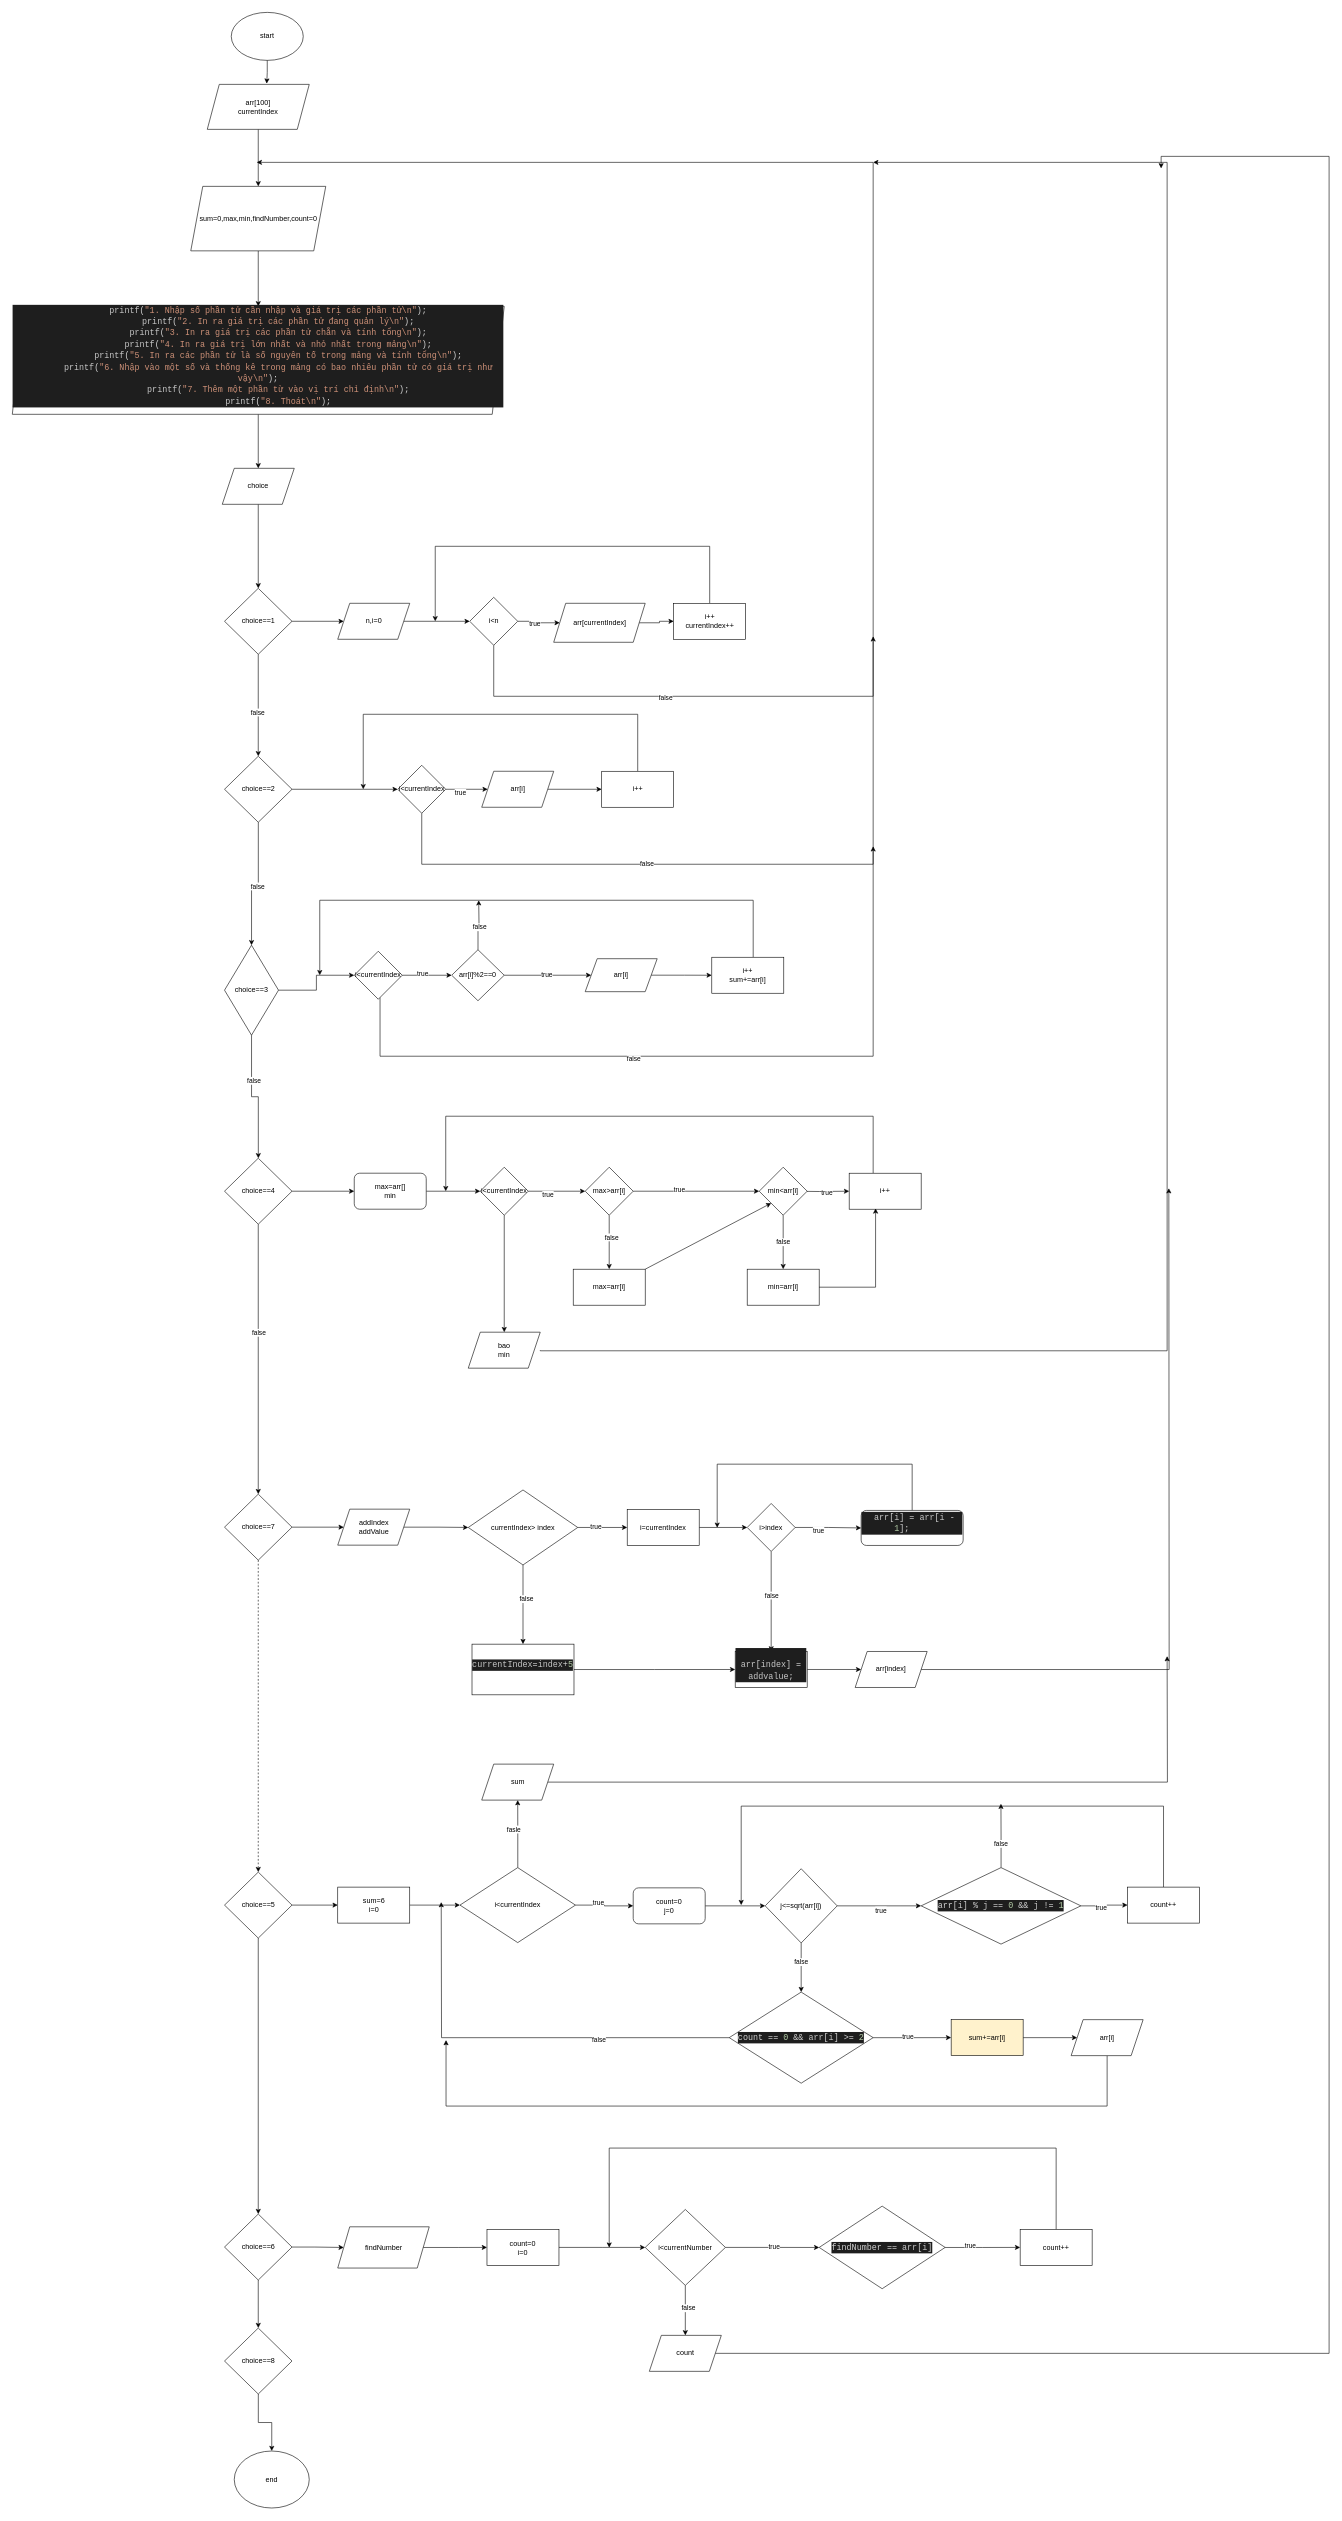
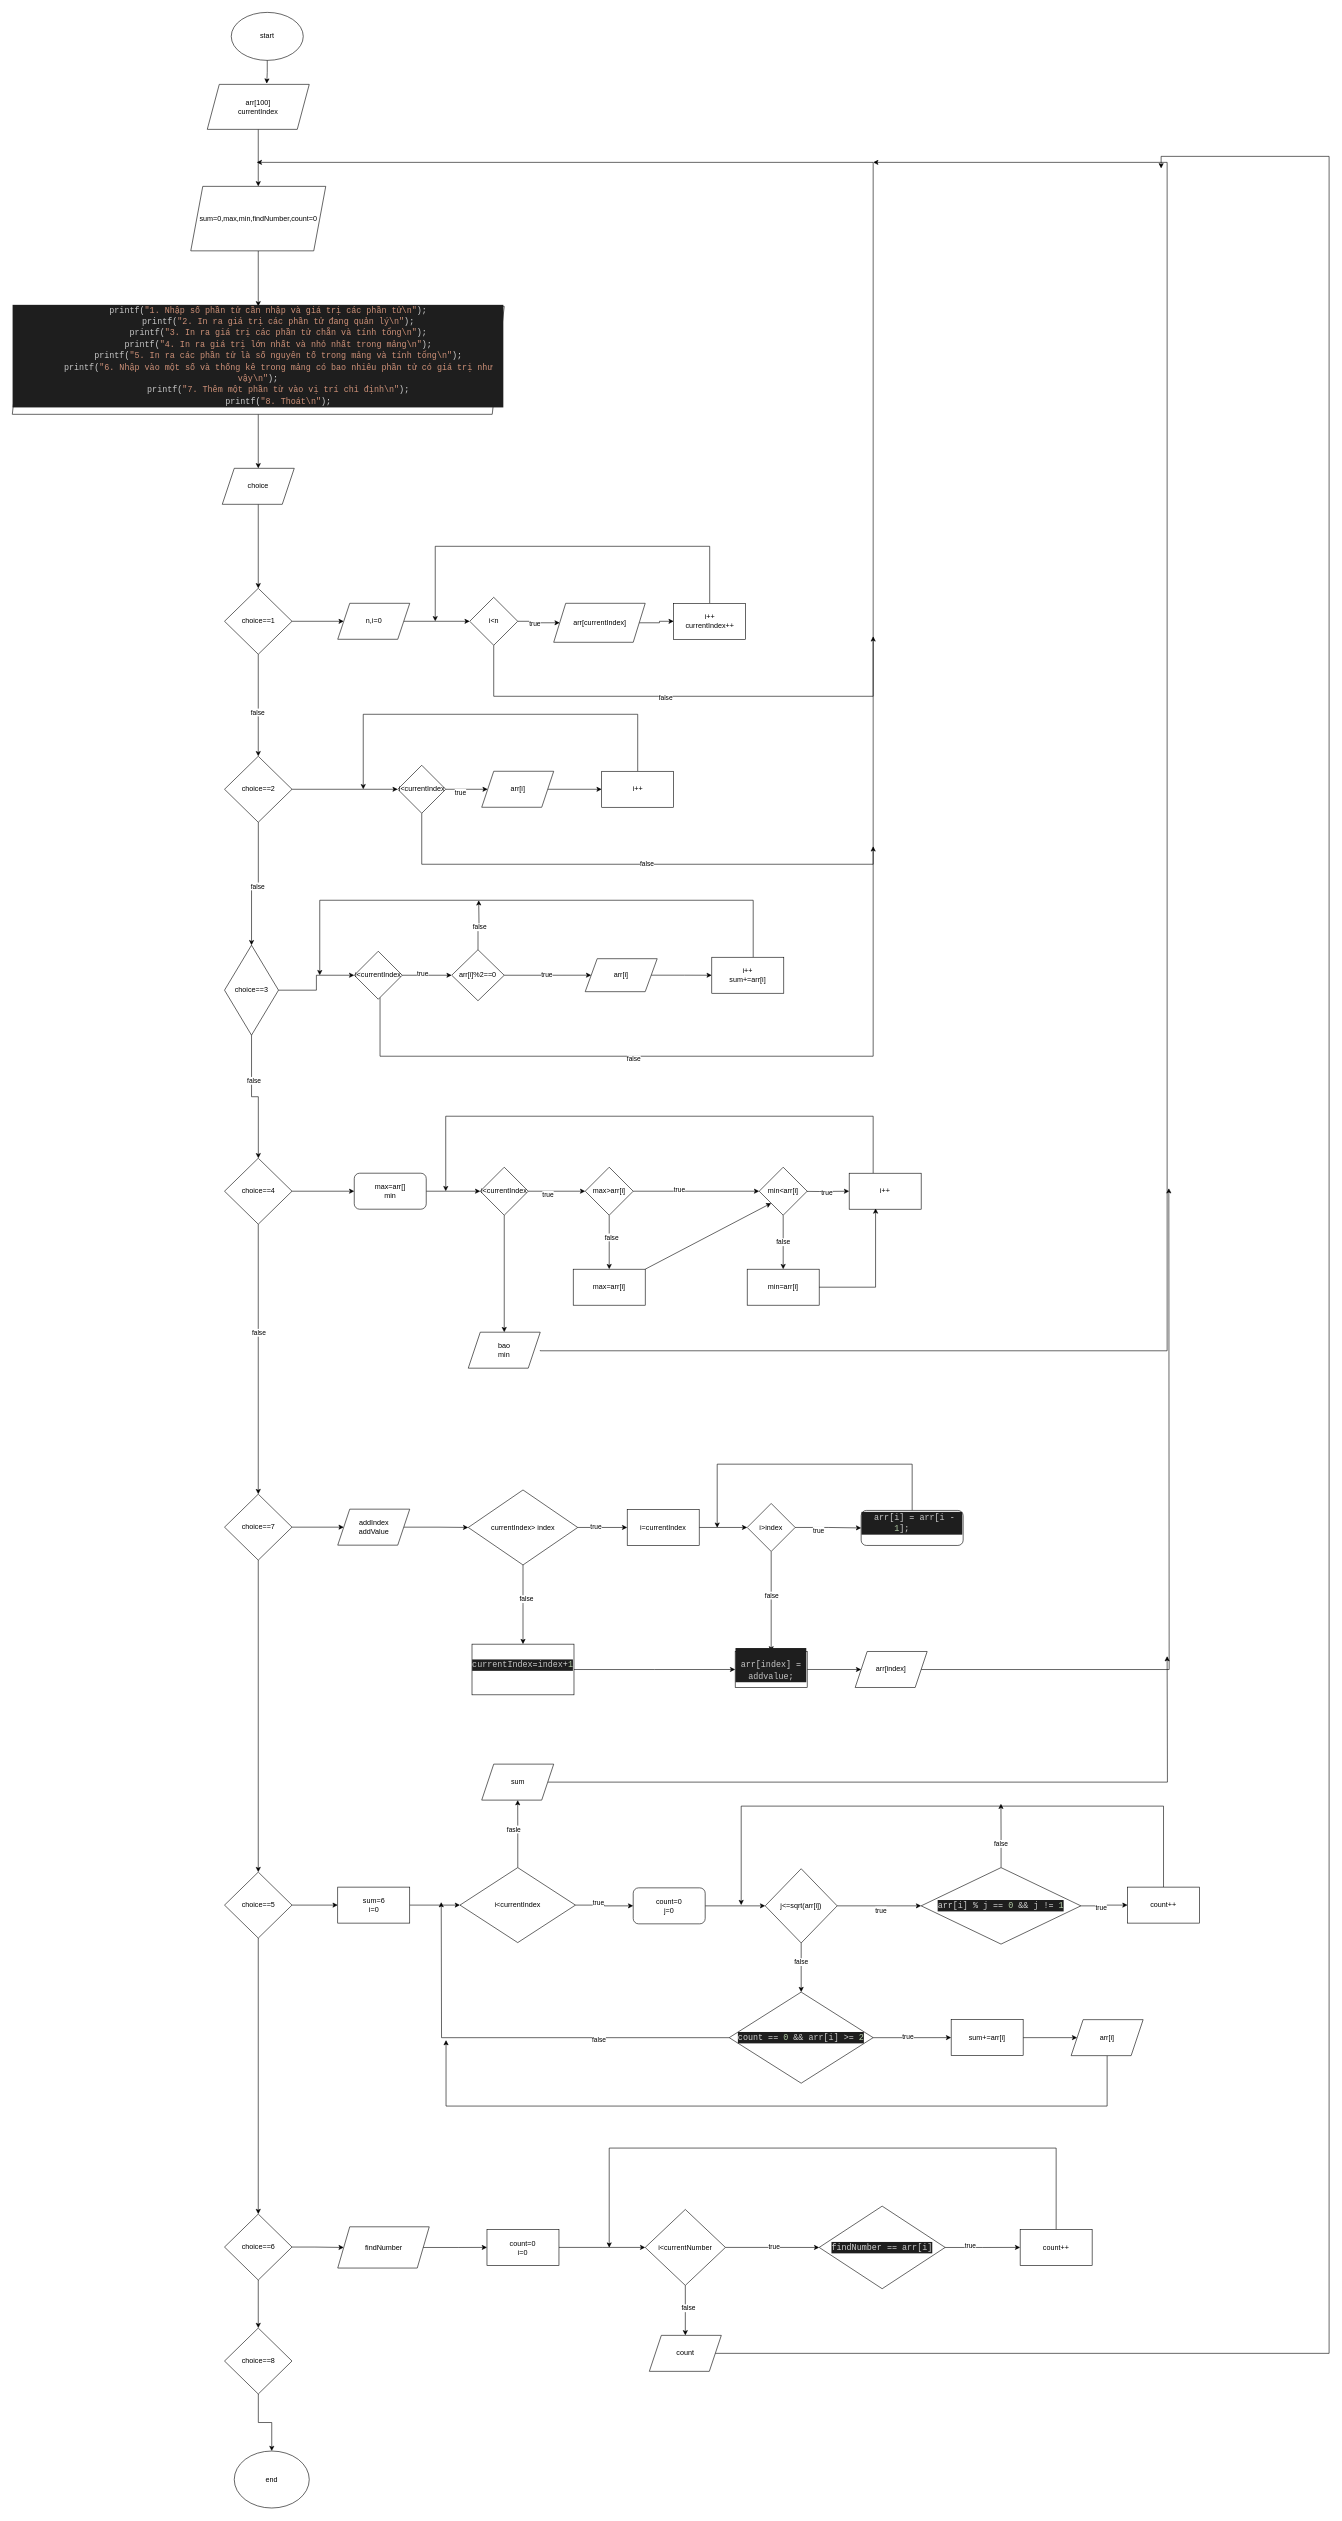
- <mxCell id="105" value="&#10;&lt;div style=&quot;color: rgb(212, 212, 212); background-color: rgb(30, 30, 30); font-family: Consolas, &amp;quot;Courier New&amp;quot;, monospace; font-weight: normal; font-size: 14px; line-height: 19px;&quot;&gt;&lt;div&gt;&lt;span style=&quot;color: #c8c8c8;&quot;&gt;currentIndex&lt;/span&gt;&lt;span style=&quot;color: #d4d4d4;&quot;&gt;=&lt;/span&gt;&lt;span style=&quot;color: #c8c8c8;&quot;&gt;index&lt;/span&gt;&lt;span style=&quot;color: #d4d4d4;&quot;&gt;+&lt;/span&gt;&lt;span style=&quot;color: #b5cea8;&quot;&gt;5&lt;/span&gt;&lt;/div&gt;&lt;/div&gt;&#10;&#10;" style="whiteSpace=wrap;html=1;" vertex="1" parent="1"><mxGeometry x="786.29" y="2740" width="170" height="84.5" as="geometry" /></mxCell>
+ <mxCell id="105" value="&#10;&lt;div style=&quot;color: rgb(212, 212, 212); background-color: rgb(30, 30, 30); font-family: Consolas, &amp;quot;Courier New&amp;quot;, monospace; font-weight: normal; font-size: 14px; line-height: 19px;&quot;&gt;&lt;div&gt;&lt;span style=&quot;color: #c8c8c8;&quot;&gt;currentIndex&lt;/span&gt;&lt;span style=&quot;color: #d4d4d4;&quot;&gt;=&lt;/span&gt;&lt;span style=&quot;color: #c8c8c8;&quot;&gt;index&lt;/span&gt;&lt;span style=&quot;color: #d4d4d4;&quot;&gt;+&lt;/span&gt;&lt;span style=&quot;color: #b5cea8;&quot;&gt;1&lt;/span&gt;&lt;/div&gt;&lt;/div&gt;&#10;&#10;" style="whiteSpace=wrap;html=1;" vertex="1" parent="1"><mxGeometry x="786.29" y="2740" width="170" height="84.5" as="geometry" /></mxCell>
- <mxCell id="86" value="" style="edgeStyle=orthogonalEdgeStyle;rounded=0;orthogonalLoop=1;jettySize=auto;html=1;dashed=1;" edge="1" parent="1" source="87" target="112"><mxGeometry relative="1" as="geometry" /></mxCell>
+ <mxCell id="86" value="" style="edgeStyle=orthogonalEdgeStyle;rounded=0;orthogonalLoop=1;jettySize=auto;html=1;" edge="1" parent="1" source="87" target="112"><mxGeometry relative="1" as="geometry" /></mxCell>
- <mxCell id="140" value="sum+=arr[i]" style="whiteSpace=wrap;html=1;fillColor=#fff2cc;" vertex="1" parent="1"><mxGeometry x="1585" y="3365.935" width="120" height="60" as="geometry" /></mxCell>
+ <mxCell id="140" value="sum+=arr[i]" style="whiteSpace=wrap;html=1;" vertex="1" parent="1"><mxGeometry x="1585" y="3365.935" width="120" height="60" as="geometry" /></mxCell>
